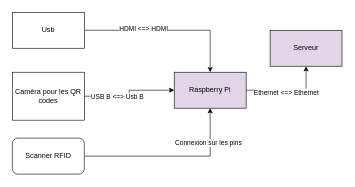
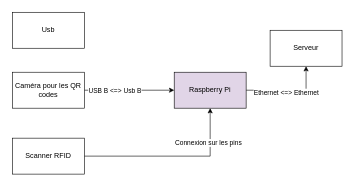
- <mxCell id="8" style="edgeStyle=orthogonalEdgeStyle;rounded=0;orthogonalLoop=1;jettySize=auto;html=1;" edge="1" parent="1" source="10" target="4"><mxGeometry relative="1" as="geometry" /></mxCell>
- <mxCell id="9" value="HDMI &amp;lt;=&amp;gt; HDMI" style="edgeLabel;html=1;align=center;verticalAlign=middle;resizable=0;points=[];" vertex="1" connectable="0" parent="8"><mxGeometry x="-0.297" y="4" relative="1" as="geometry"><mxPoint as="offset" /></mxGeometry></mxCell>
- <mxCell id="14" value="Serveur" style="rounded=0;whiteSpace=wrap;html=1;fillColor=#e1d5e7;" vertex="1" parent="1"><mxGeometry x="450" y="50" width="120" height="60" as="geometry" /></mxCell>
+ <mxCell id="14" value="Serveur" style="rounded=0;whiteSpace=wrap;html=1;" vertex="1" parent="1"><mxGeometry x="450" y="50" width="120" height="60" as="geometry" /></mxCell>
- <mxCell id="7" value="Caméra pour les QR codes" style="rounded=0;whiteSpace=wrap;html=1;" vertex="1" parent="1"><mxGeometry x="20" y="120" width="120" height="80" as="geometry" /></mxCell>
+ <mxCell id="7" value="Caméra pour les QR codes" style="rounded=0;whiteSpace=wrap;html=1;" vertex="1" parent="1"><mxGeometry x="20" y="120" width="120" height="60" as="geometry" /></mxCell>
- <mxCell id="13" value="Scanner RFID" style="whiteSpace=wrap;html=1;rounded=1;" vertex="1" parent="1"><mxGeometry x="20" y="230" width="120" height="60" as="geometry" /></mxCell>
+ <mxCell id="13" value="Scanner RFID" style="rounded=0;whiteSpace=wrap;html=1;" vertex="1" parent="1"><mxGeometry x="20" y="230" width="120" height="60" as="geometry" /></mxCell>
